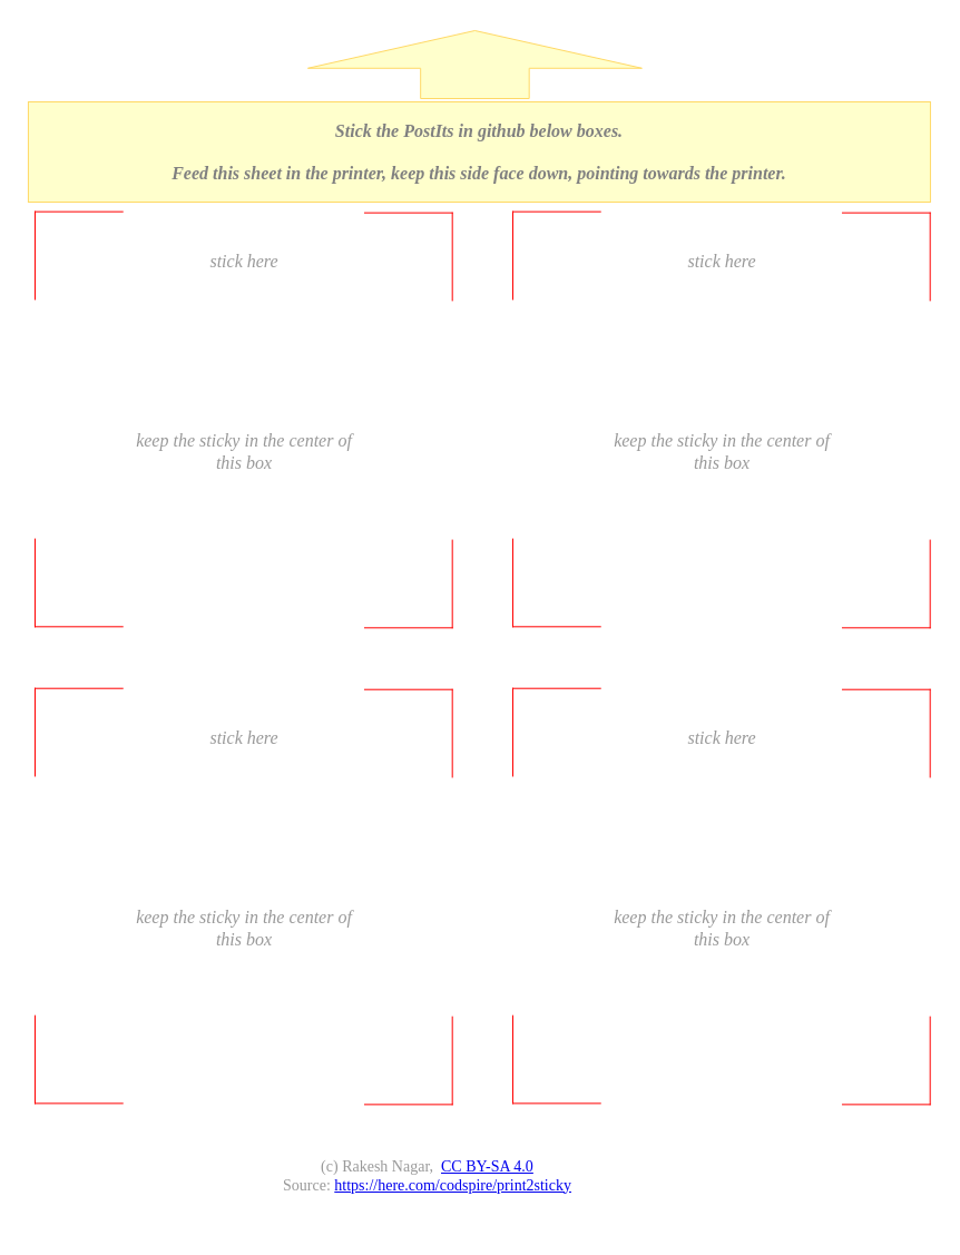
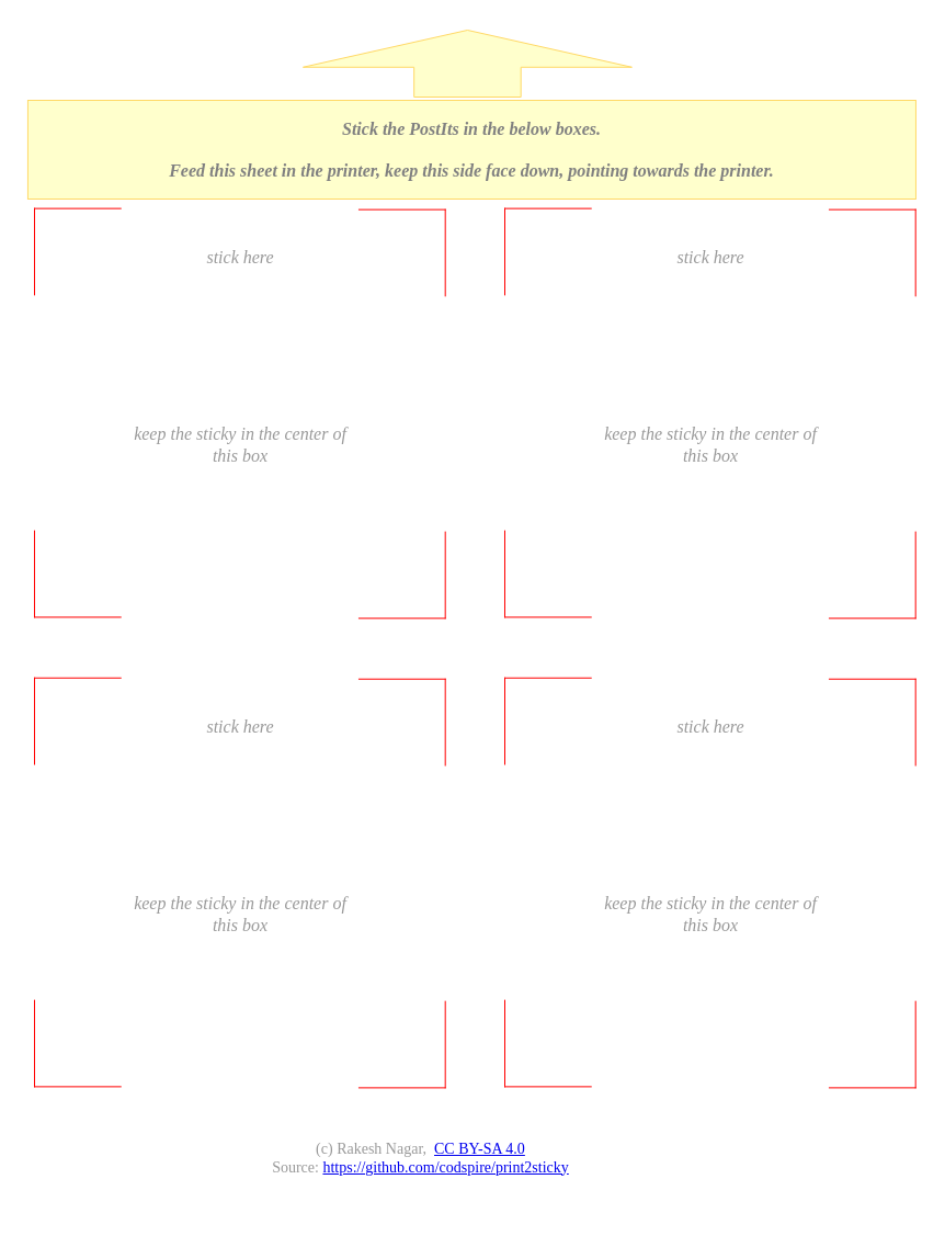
- <mxCell id="34" value="&lt;span style=&quot;font-size: 16px;&quot;&gt;Stick the PostIts in github below boxes.&lt;br&gt;&lt;br&gt;Feed this sheet in the printer,&amp;nbsp;keep this side face down, pointing towards the printer.&lt;/span&gt;" style="text;html=1;align=center;verticalAlign=middle;whiteSpace=wrap;rounded=0;fontFamily=Comfortaa;fontSource=https%3A%2F%2Ffonts.googleapis.com%2Fcss%3Ffamily%3DComfortaa;fontSize=16;fontStyle=3;labelBackgroundColor=none;fillColor=#FFFFCC;strokeColor=#FFD966;fontColor=#808080;" parent="1" vertex="1"><mxGeometry x="24.93" y="91" width="810" height="90" as="geometry" /></mxCell>
+ <mxCell id="34" value="&lt;span style=&quot;font-size: 16px;&quot;&gt;Stick the PostIts in the below boxes.&lt;br&gt;&lt;br&gt;Feed this sheet in the printer,&amp;nbsp;keep this side face down, pointing towards the printer.&lt;/span&gt;" style="text;html=1;align=center;verticalAlign=middle;whiteSpace=wrap;rounded=0;fontFamily=Comfortaa;fontSource=https%3A%2F%2Ffonts.googleapis.com%2Fcss%3Ffamily%3DComfortaa;fontSize=16;fontStyle=3;labelBackgroundColor=none;fillColor=#FFFFCC;strokeColor=#FFD966;fontColor=#808080;" parent="1" vertex="1"><mxGeometry x="24.93" y="91" width="810" height="90" as="geometry" /></mxCell>
- <mxCell id="36" value="&lt;span style=&quot;text-indent: 0px ; display: inline ; float: none&quot;&gt;(c) Rakesh Nagar,&lt;span style=&quot;font-size: 14px ; font-style: normal ; letter-spacing: normal ; text-transform: none ; word-spacing: 0px&quot;&gt;&amp;nbsp;&amp;nbsp;&lt;/span&gt;&lt;span style=&quot;font-size: 14px ; font-style: normal ; letter-spacing: normal ; text-transform: none ; word-spacing: 0px&quot;&gt;&lt;a href=&quot;https://creativecommons.org/licenses/by-sa/4.0/&quot;&gt;CC BY-SA 4.0&lt;/a&gt;&lt;br&gt;&lt;/span&gt;Source: &lt;a href=&quot;https://github.com/codspire/print2sticky&quot;&gt;https://here.com/codspire/print2sticky&lt;/a&gt;&lt;br style=&quot;font-size: 14px&quot;&gt;&lt;/span&gt;" style="text;whiteSpace=wrap;html=1;fontSize=14;fontFamily=Comfortaa;fontSource=https%3A%2F%2Ffonts.googleapis.com%2Fcss%3Ffamily%3DComfortaa;fontColor=#999999;fontStyle=0;labelBackgroundColor=none;verticalAlign=middle;align=center;" vertex="1" parent="35"><mxGeometry y="0.91" width="395" height="33.18" as="geometry" /></mxCell>
+ <mxCell id="36" value="&lt;span style=&quot;text-indent: 0px ; display: inline ; float: none&quot;&gt;(c) Rakesh Nagar,&lt;span style=&quot;font-size: 14px ; font-style: normal ; letter-spacing: normal ; text-transform: none ; word-spacing: 0px&quot;&gt;&amp;nbsp;&amp;nbsp;&lt;/span&gt;&lt;span style=&quot;font-size: 14px ; font-style: normal ; letter-spacing: normal ; text-transform: none ; word-spacing: 0px&quot;&gt;&lt;a href=&quot;https://creativecommons.org/licenses/by-sa/4.0/&quot;&gt;CC BY-SA 4.0&lt;/a&gt;&lt;br&gt;&lt;/span&gt;Source: &lt;a href=&quot;https://github.com/codspire/print2sticky&quot;&gt;https://github.com/codspire/print2sticky&lt;/a&gt;&lt;br style=&quot;font-size: 14px&quot;&gt;&lt;/span&gt;" style="text;whiteSpace=wrap;html=1;fontSize=14;fontFamily=Comfortaa;fontSource=https%3A%2F%2Ffonts.googleapis.com%2Fcss%3Ffamily%3DComfortaa;fontColor=#999999;fontStyle=0;labelBackgroundColor=none;verticalAlign=middle;align=center;" vertex="1" parent="35"><mxGeometry y="0.91" width="395" height="33.18" as="geometry" /></mxCell>
